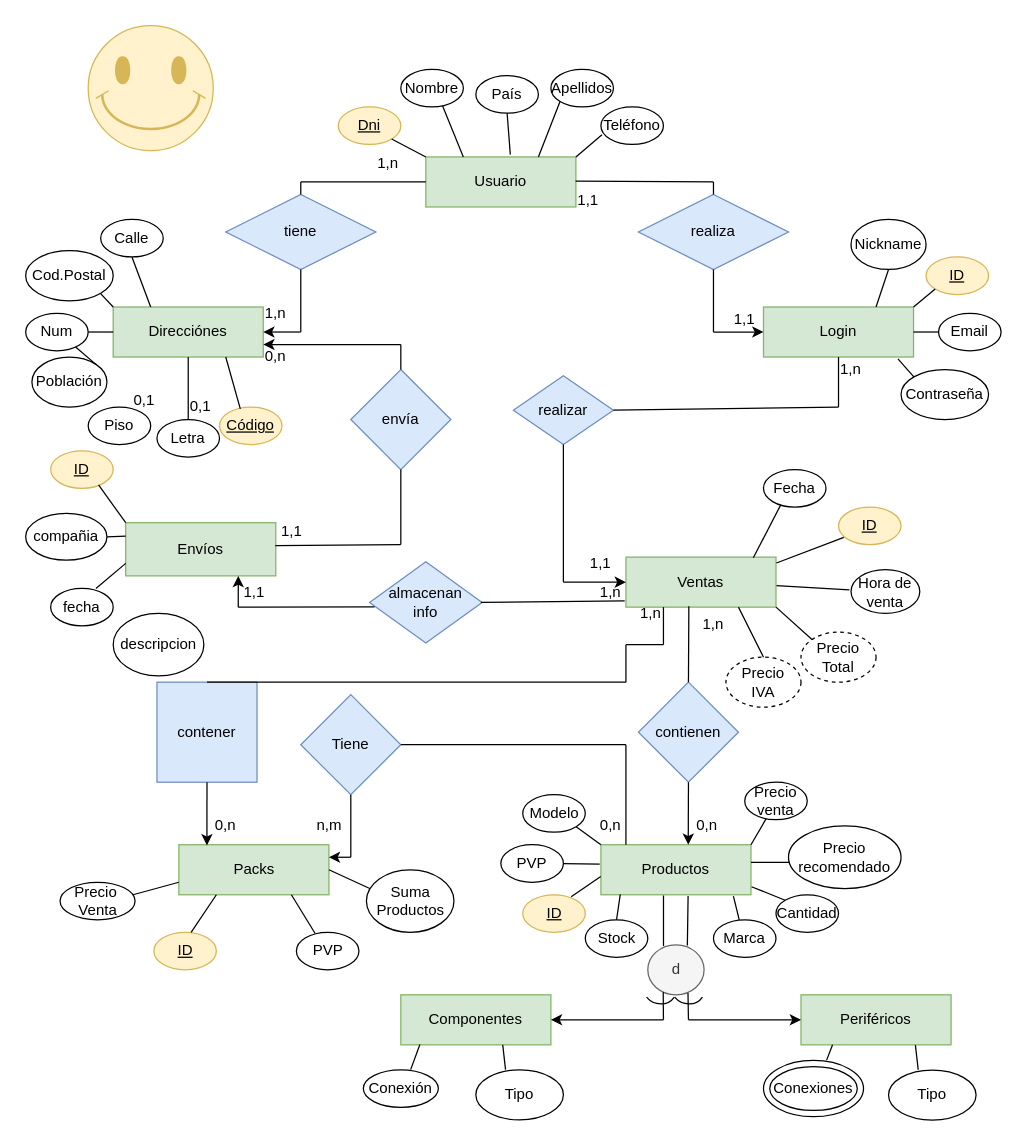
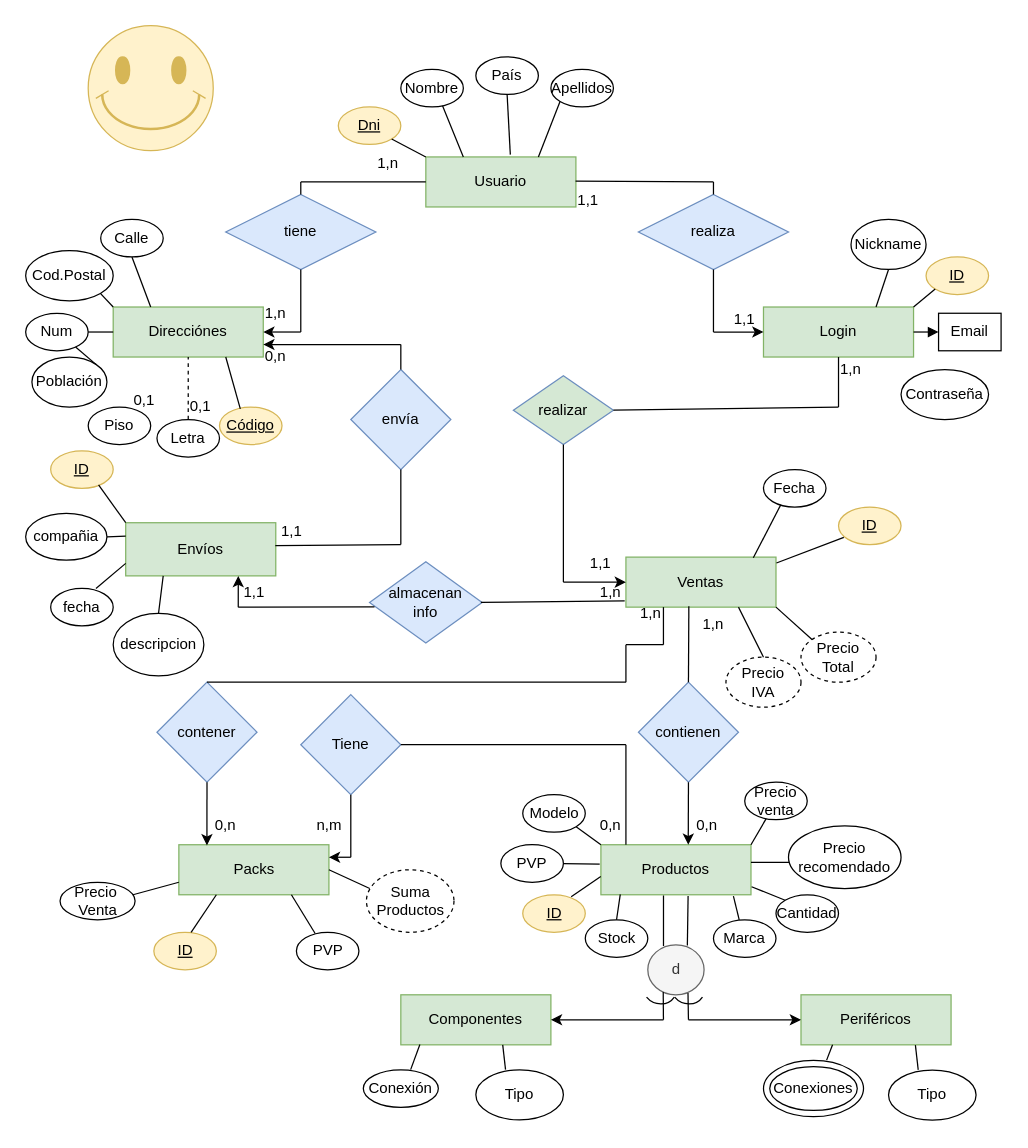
- <mxCell id="6" value="País" style="ellipse;whiteSpace=wrap;html=1;" parent="1" vertex="1"><mxGeometry x="380" y="60" width="50" height="30" as="geometry" /></mxCell>
+ <mxCell id="6" value="País" style="ellipse;whiteSpace=wrap;html=1;" parent="1" vertex="1"><mxGeometry x="380" y="45" width="50" height="30" as="geometry" /></mxCell>
- <mxCell id="7" value="Teléfono" style="ellipse;whiteSpace=wrap;html=1;" parent="1" vertex="1"><mxGeometry x="480" y="85" width="50" height="30" as="geometry" /></mxCell>
- <mxCell id="12" value="" style="endArrow=none;html=1;rounded=0;entryX=0.017;entryY=0.744;entryDx=0;entryDy=0;entryPerimeter=0;exitX=1;exitY=0;exitDx=0;exitDy=0;" parent="1" source="2" target="7" edge="1"><mxGeometry width="50" height="50" relative="1" as="geometry"><mxPoint x="380" y="215" as="sourcePoint" /><mxPoint x="430" y="165" as="targetPoint" /></mxGeometry></mxCell>
- <mxCell id="29" value="" style="endArrow=none;html=1;rounded=0;entryX=0;entryY=0.5;entryDx=0;entryDy=0;exitX=1;exitY=0.5;exitDx=0;exitDy=0;" parent="1" source="20" target="25" edge="1"><mxGeometry width="50" height="50" relative="1" as="geometry"><mxPoint x="580" y="265" as="sourcePoint" /><mxPoint x="630" y="215" as="targetPoint" /></mxGeometry></mxCell>
+ <mxCell id="29" value="" style="endArrow=block;html=1;rounded=0;entryX=0;entryY=0.5;entryDx=0;entryDy=0;exitX=1;exitY=0.5;exitDx=0;exitDy=0;" parent="1" source="20" target="25" edge="1"><mxGeometry width="50" height="50" relative="1" as="geometry"><mxPoint x="580" y="265" as="sourcePoint" /><mxPoint x="630" y="215" as="targetPoint" /></mxGeometry></mxCell>
- <mxCell id="25" value="Email" style="ellipse;whiteSpace=wrap;html=1;" parent="1" vertex="1"><mxGeometry x="750" y="250" width="50" height="30" as="geometry" /></mxCell>
+ <mxCell id="25" value="Email" style="whiteSpace=wrap;html=1;rounded=0;" parent="1" vertex="1"><mxGeometry x="750" y="250" width="50" height="30" as="geometry" /></mxCell>
- <mxCell id="30" value="" style="endArrow=none;html=1;rounded=0;exitX=0;exitY=0;exitDx=0;exitDy=0;entryX=0.896;entryY=1.038;entryDx=0;entryDy=0;entryPerimeter=0;" parent="1" source="26" target="20" edge="1"><mxGeometry width="50" height="50" relative="1" as="geometry"><mxPoint x="580" y="265" as="sourcePoint" /><mxPoint x="630" y="215" as="targetPoint" /></mxGeometry></mxCell>
- <mxCell id="41" value="" style="endArrow=none;html=1;rounded=0;exitX=0.5;exitY=0;exitDx=0;exitDy=0;entryX=0.5;entryY=1;entryDx=0;entryDy=0;" parent="1" source="31" target="13" edge="1"><mxGeometry width="50" height="50" relative="1" as="geometry"><mxPoint x="320" y="265" as="sourcePoint" /><mxPoint x="370" y="215" as="targetPoint" /></mxGeometry></mxCell>
+ <mxCell id="41" value="" style="endArrow=none;html=1;rounded=0;exitX=0.5;exitY=0;exitDx=0;exitDy=0;entryX=0.5;entryY=1;entryDx=0;entryDy=0;dashed=1;" parent="1" source="31" target="13" edge="1"><mxGeometry width="50" height="50" relative="1" as="geometry"><mxPoint x="320" y="265" as="sourcePoint" /><mxPoint x="370" y="215" as="targetPoint" /></mxGeometry></mxCell>
- <mxCell id="54" value="realizar" style="rhombus;whiteSpace=wrap;html=1;fillColor=#dae8fc;strokeColor=#6c8ebf;" parent="1" vertex="1"><mxGeometry x="410" y="300" width="80" height="55" as="geometry" /></mxCell>
+ <mxCell id="54" value="realizar" style="rhombus;whiteSpace=wrap;html=1;fillColor=#d5e8d4;strokeColor=#6c8ebf;" parent="1" vertex="1"><mxGeometry x="410" y="300" width="80" height="55" as="geometry" /></mxCell>
- <mxCell id="52" value="" style="endArrow=none;html=1;rounded=0;exitX=-0.024;exitY=0.46;exitDx=0;exitDy=0;exitPerimeter=0;entryX=1.003;entryY=0.572;entryDx=0;entryDy=0;entryPerimeter=0;" parent="1" source="47" target="44" edge="1"><mxGeometry width="50" height="50" relative="1" as="geometry"><mxPoint x="600" y="465" as="sourcePoint" /><mxPoint x="650" y="415" as="targetPoint" /></mxGeometry></mxCell>
- <mxCell id="47" value="Hora de venta" style="ellipse;whiteSpace=wrap;html=1;" parent="1" vertex="1"><mxGeometry x="680" y="455" width="55" height="35" as="geometry" /></mxCell>
+ <mxCell id="116" value="" style="endArrow=none;html=1;rounded=0;exitX=0.5;exitY=0;exitDx=0;exitDy=0;entryX=0.25;entryY=1;entryDx=0;entryDy=0;" edge="1" parent="1" source="115" target="111"><mxGeometry width="50" height="50" relative="1" as="geometry"><mxPoint x="210" y="500" as="sourcePoint" /><mxPoint x="260" y="450" as="targetPoint" /></mxGeometry></mxCell>
- <mxCell id="135" value="contener" style="whiteSpace=wrap;html=1;fillColor=#dae8fc;strokeColor=#6c8ebf;rounded=0;" vertex="1" parent="1"><mxGeometry x="125" y="545" width="80" height="80" as="geometry" /></mxCell>
+ <mxCell id="135" value="contener" style="rhombus;whiteSpace=wrap;html=1;fillColor=#dae8fc;strokeColor=#6c8ebf;" vertex="1" parent="1"><mxGeometry x="125" y="545" width="80" height="80" as="geometry" /></mxCell>
- <mxCell id="99" value="Suma&lt;br&gt;Productos" style="ellipse;whiteSpace=wrap;html=1;" parent="1" vertex="1"><mxGeometry x="292.5" y="695" width="70" height="50" as="geometry" /></mxCell>
+ <mxCell id="99" value="Suma&lt;br&gt;Productos" style="ellipse;whiteSpace=wrap;html=1;dashed=1;" parent="1" vertex="1"><mxGeometry x="292.5" y="695" width="70" height="50" as="geometry" /></mxCell>
